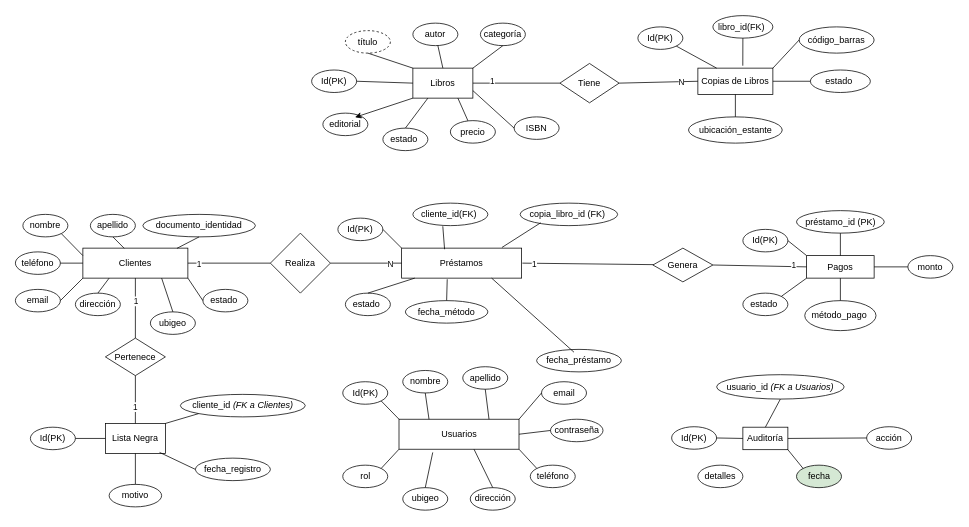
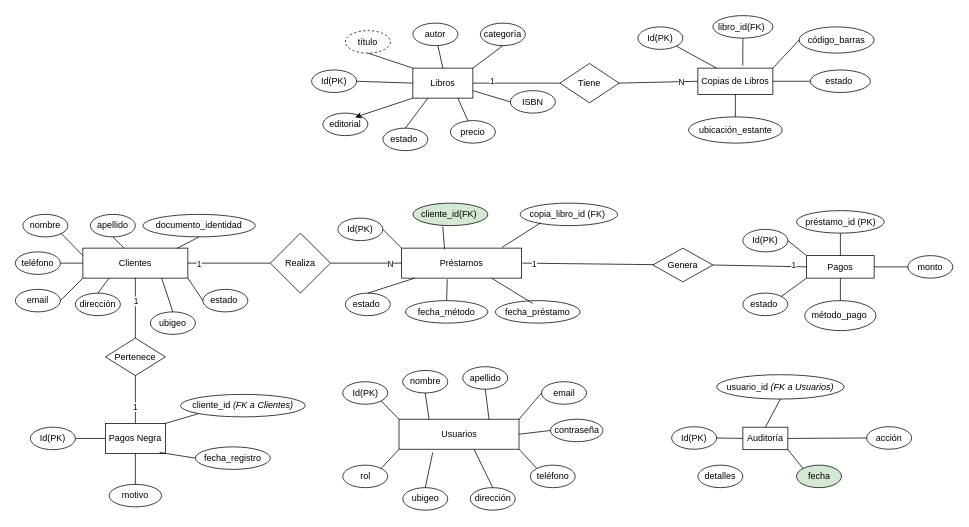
- <mxCell id="29" value="ISBN" style="ellipse;whiteSpace=wrap;html=1;" vertex="1" parent="1"><mxGeometry x="685" y="155" width="60" height="30" as="geometry" /></mxCell>
+ <mxCell id="29" value="ISBN" style="ellipse;whiteSpace=wrap;html=1;" vertex="1" parent="1"><mxGeometry x="680" y="120" width="60" height="30" as="geometry" /></mxCell>
- <mxCell id="43" value="cliente_id(FK)&amp;nbsp;" style="ellipse;whiteSpace=wrap;html=1;" vertex="1" parent="1"><mxGeometry x="550" y="270" width="100" height="30" as="geometry" /></mxCell>
+ <mxCell id="43" value="cliente_id(FK)&amp;nbsp;" style="ellipse;whiteSpace=wrap;html=1;fillColor=#d5e8d4;" vertex="1" parent="1"><mxGeometry x="550" y="270" width="100" height="30" as="geometry" /></mxCell>
- <mxCell id="41" value="fecha_préstamo" style="ellipse;whiteSpace=wrap;html=1;" vertex="1" parent="1"><mxGeometry x="715" y="465" width="113" height="30" as="geometry" /></mxCell>
+ <mxCell id="41" value="fecha_préstamo" style="ellipse;whiteSpace=wrap;html=1;" vertex="1" parent="1"><mxGeometry x="660" y="400" width="113" height="30" as="geometry" /></mxCell>
- <mxCell id="8" value="Lista Negra" style="shape=rectangle;whiteSpace=wrap;" vertex="1" parent="1"><mxGeometry x="140" y="563.75" width="80" height="40" as="geometry" /></mxCell>
+ <mxCell id="8" value="Pagos Negra" style="shape=rectangle;whiteSpace=wrap;" vertex="1" parent="1"><mxGeometry x="140" y="563.75" width="80" height="40" as="geometry" /></mxCell>
- <mxCell id="44" value="fecha_registro" style="ellipse;whiteSpace=wrap;html=1;" vertex="1" parent="1"><mxGeometry x="260" y="610" width="100" height="30" as="geometry" /></mxCell>
+ <mxCell id="44" value="fecha_registro" style="ellipse;whiteSpace=wrap;html=1;" vertex="1" parent="1"><mxGeometry x="260" y="595" width="100" height="30" as="geometry" /></mxCell>
